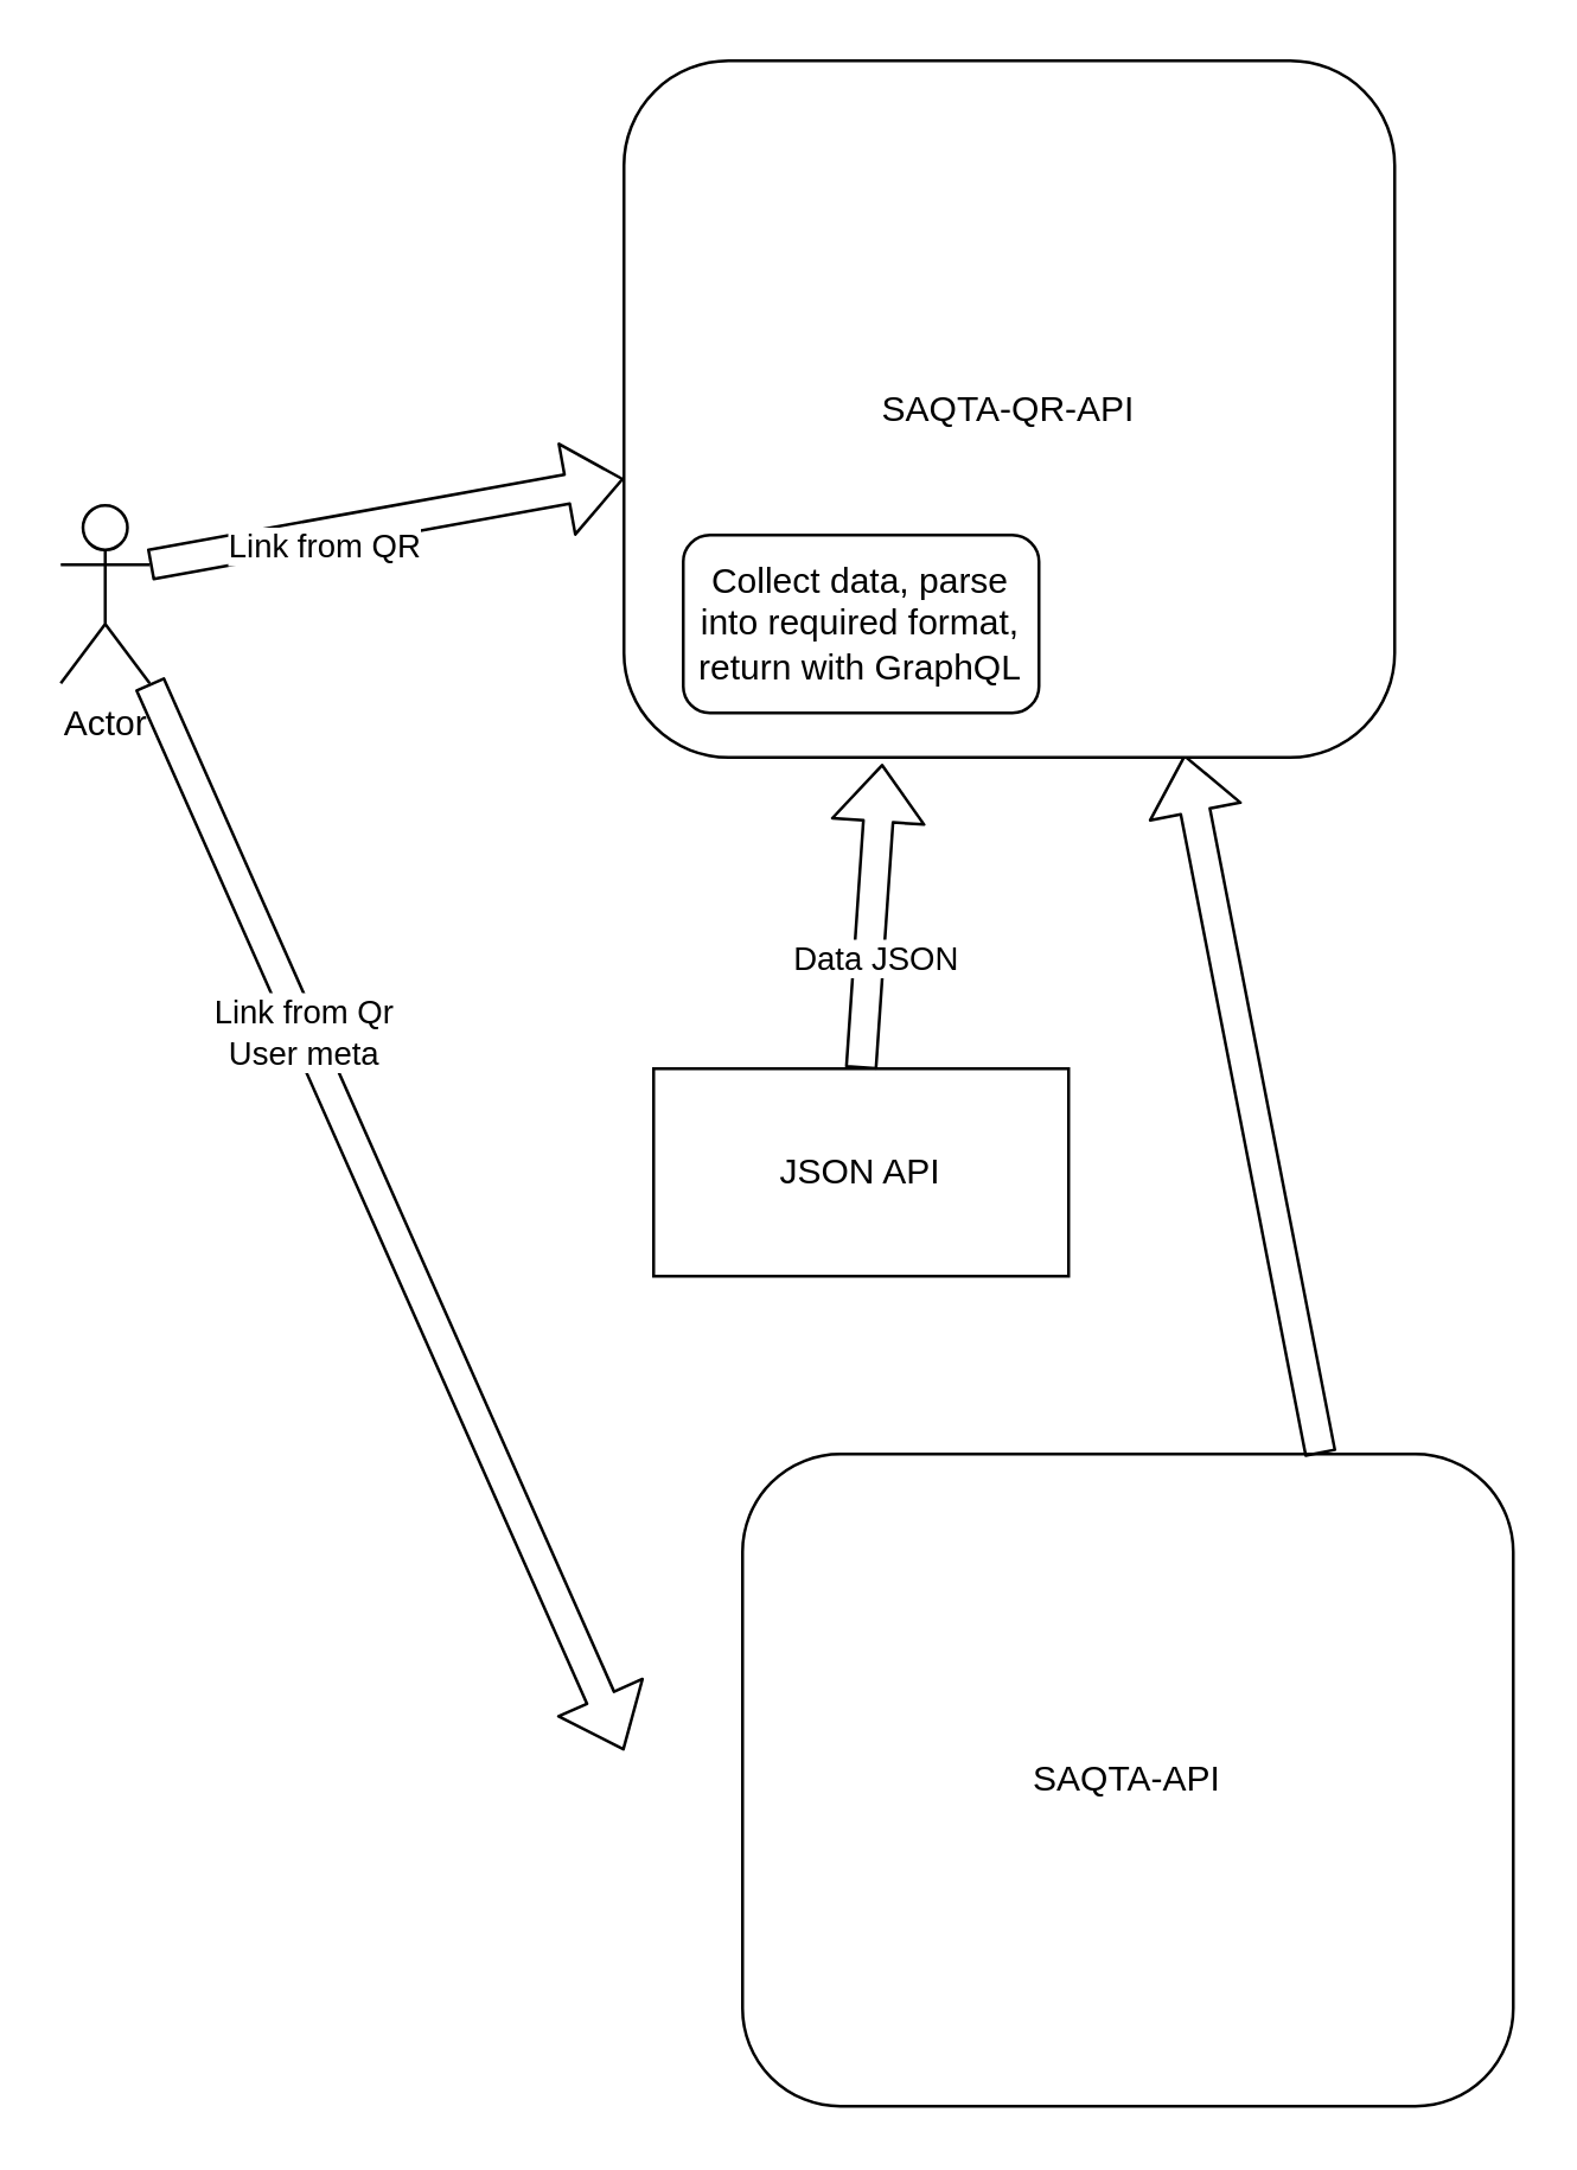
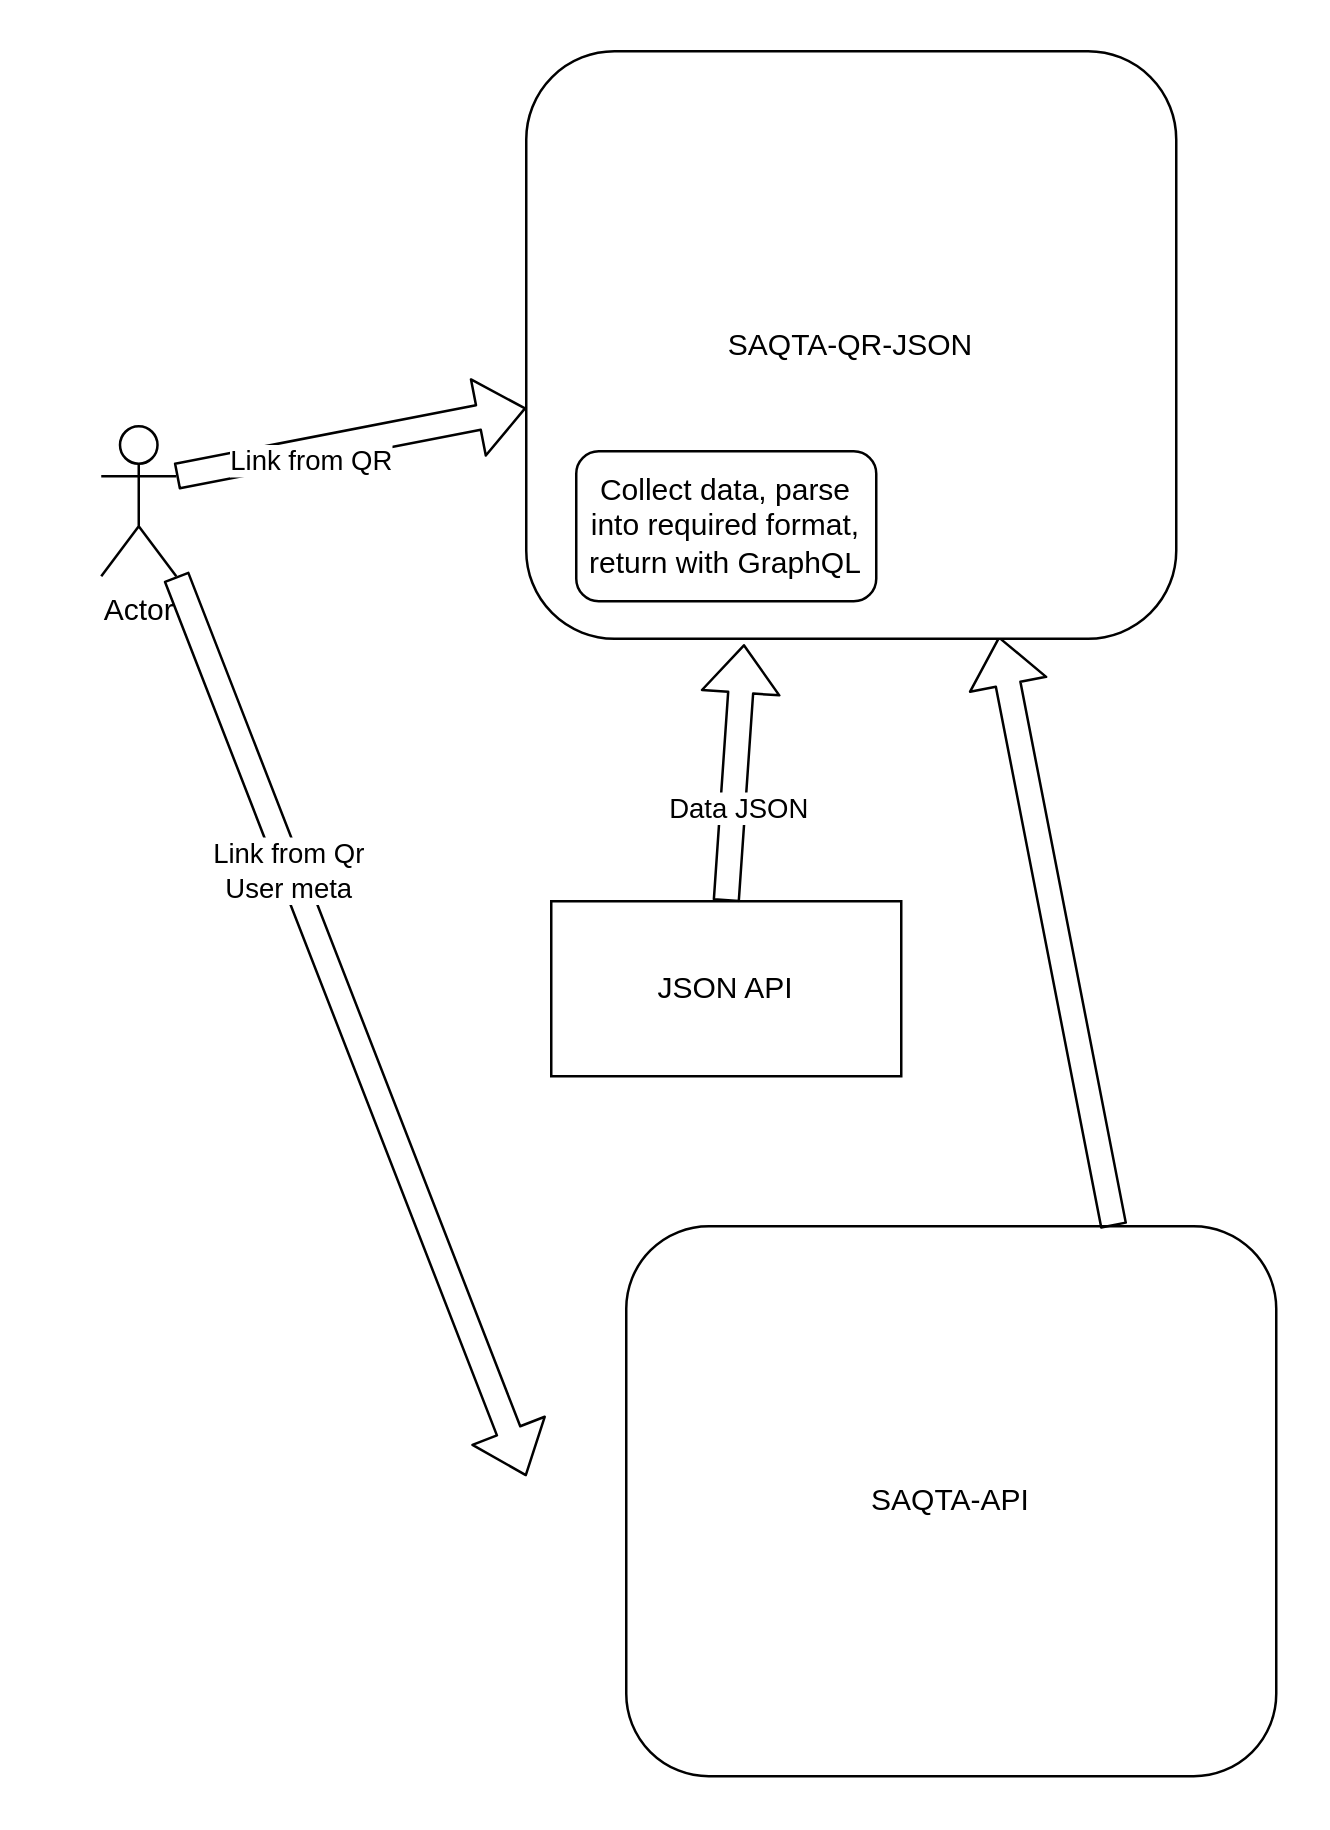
- <mxCell id="13" value="SAQTA-QR-API" style="rounded=1;whiteSpace=wrap;html=1;" parent="12" vertex="1"><mxGeometry width="260" height="235" as="geometry" /></mxCell>
+ <mxCell id="13" value="SAQTA-QR-JSON" style="rounded=1;whiteSpace=wrap;html=1;" parent="12" vertex="1"><mxGeometry width="260" height="235" as="geometry" /></mxCell>
- <mxCell id="2" value="Actor" style="shape=umlActor;verticalLabelPosition=bottom;verticalAlign=top;html=1;outlineConnect=0;" parent="1" vertex="1"><mxGeometry x="20" y="170" width="30" height="60" as="geometry" /></mxCell>
+ <mxCell id="2" value="Actor" style="shape=umlActor;verticalLabelPosition=bottom;verticalAlign=top;html=1;outlineConnect=0;" parent="1" vertex="1"><mxGeometry x="40" y="170" width="30" height="60" as="geometry" /></mxCell>
